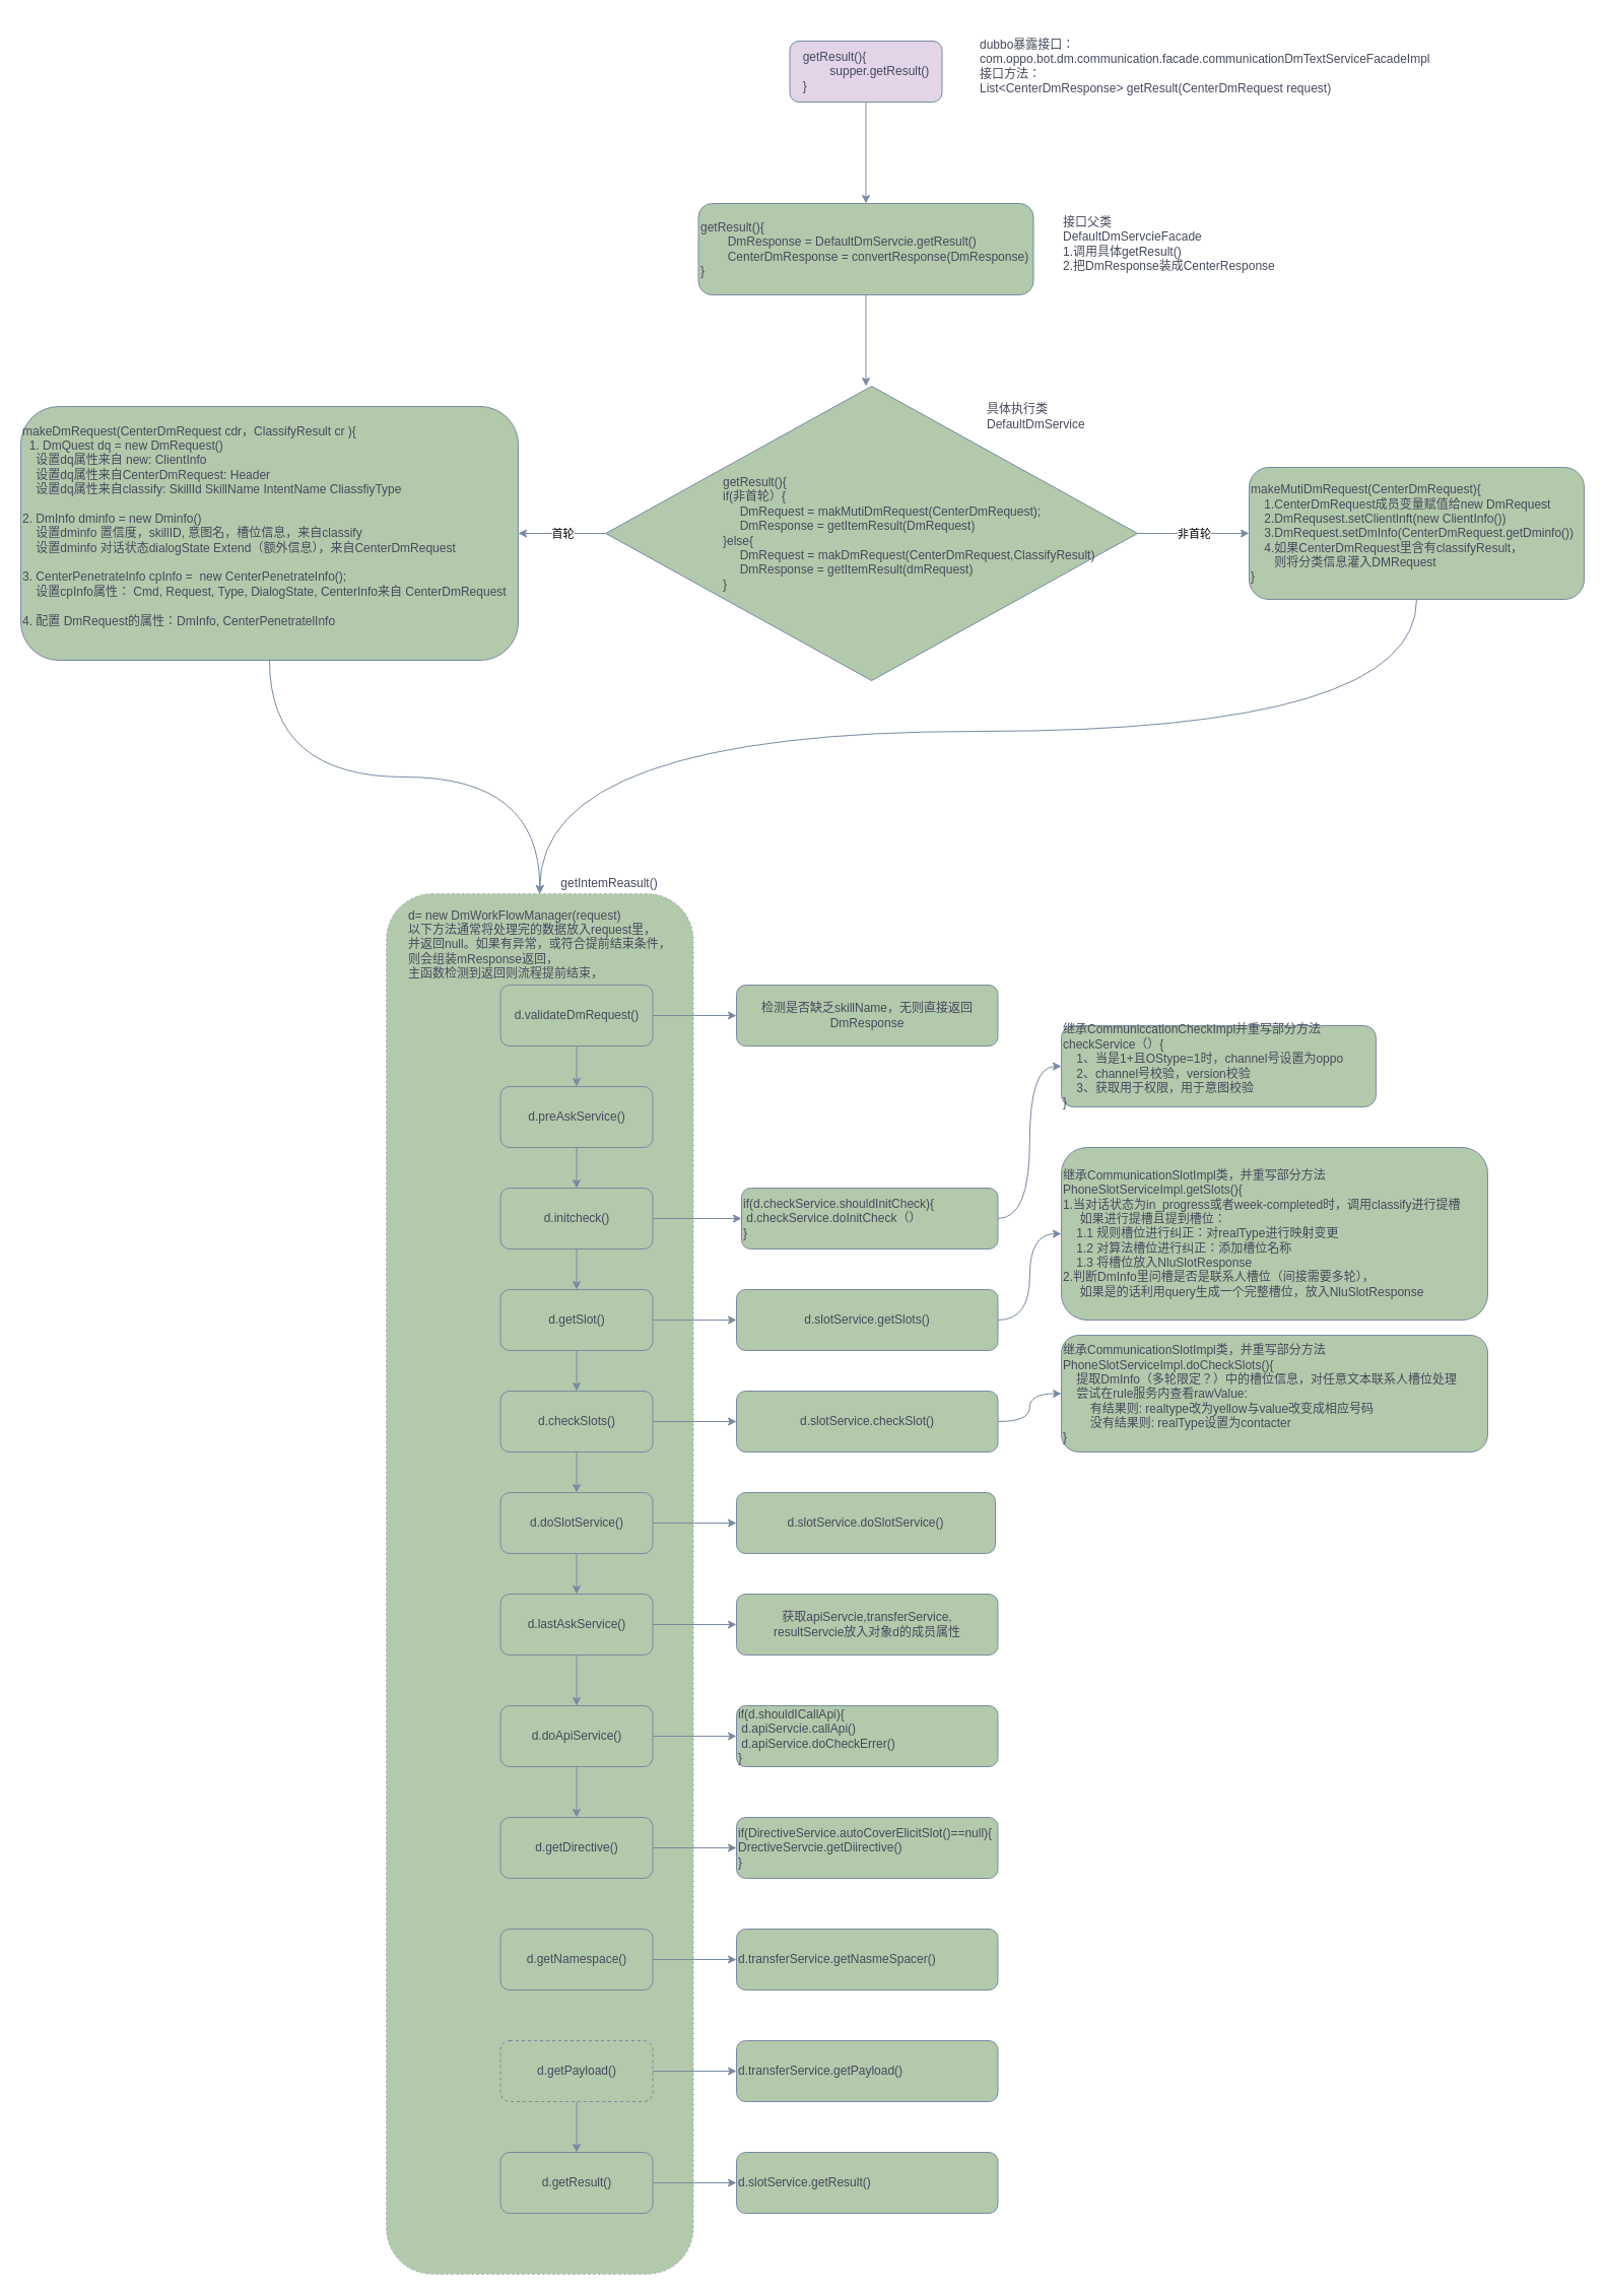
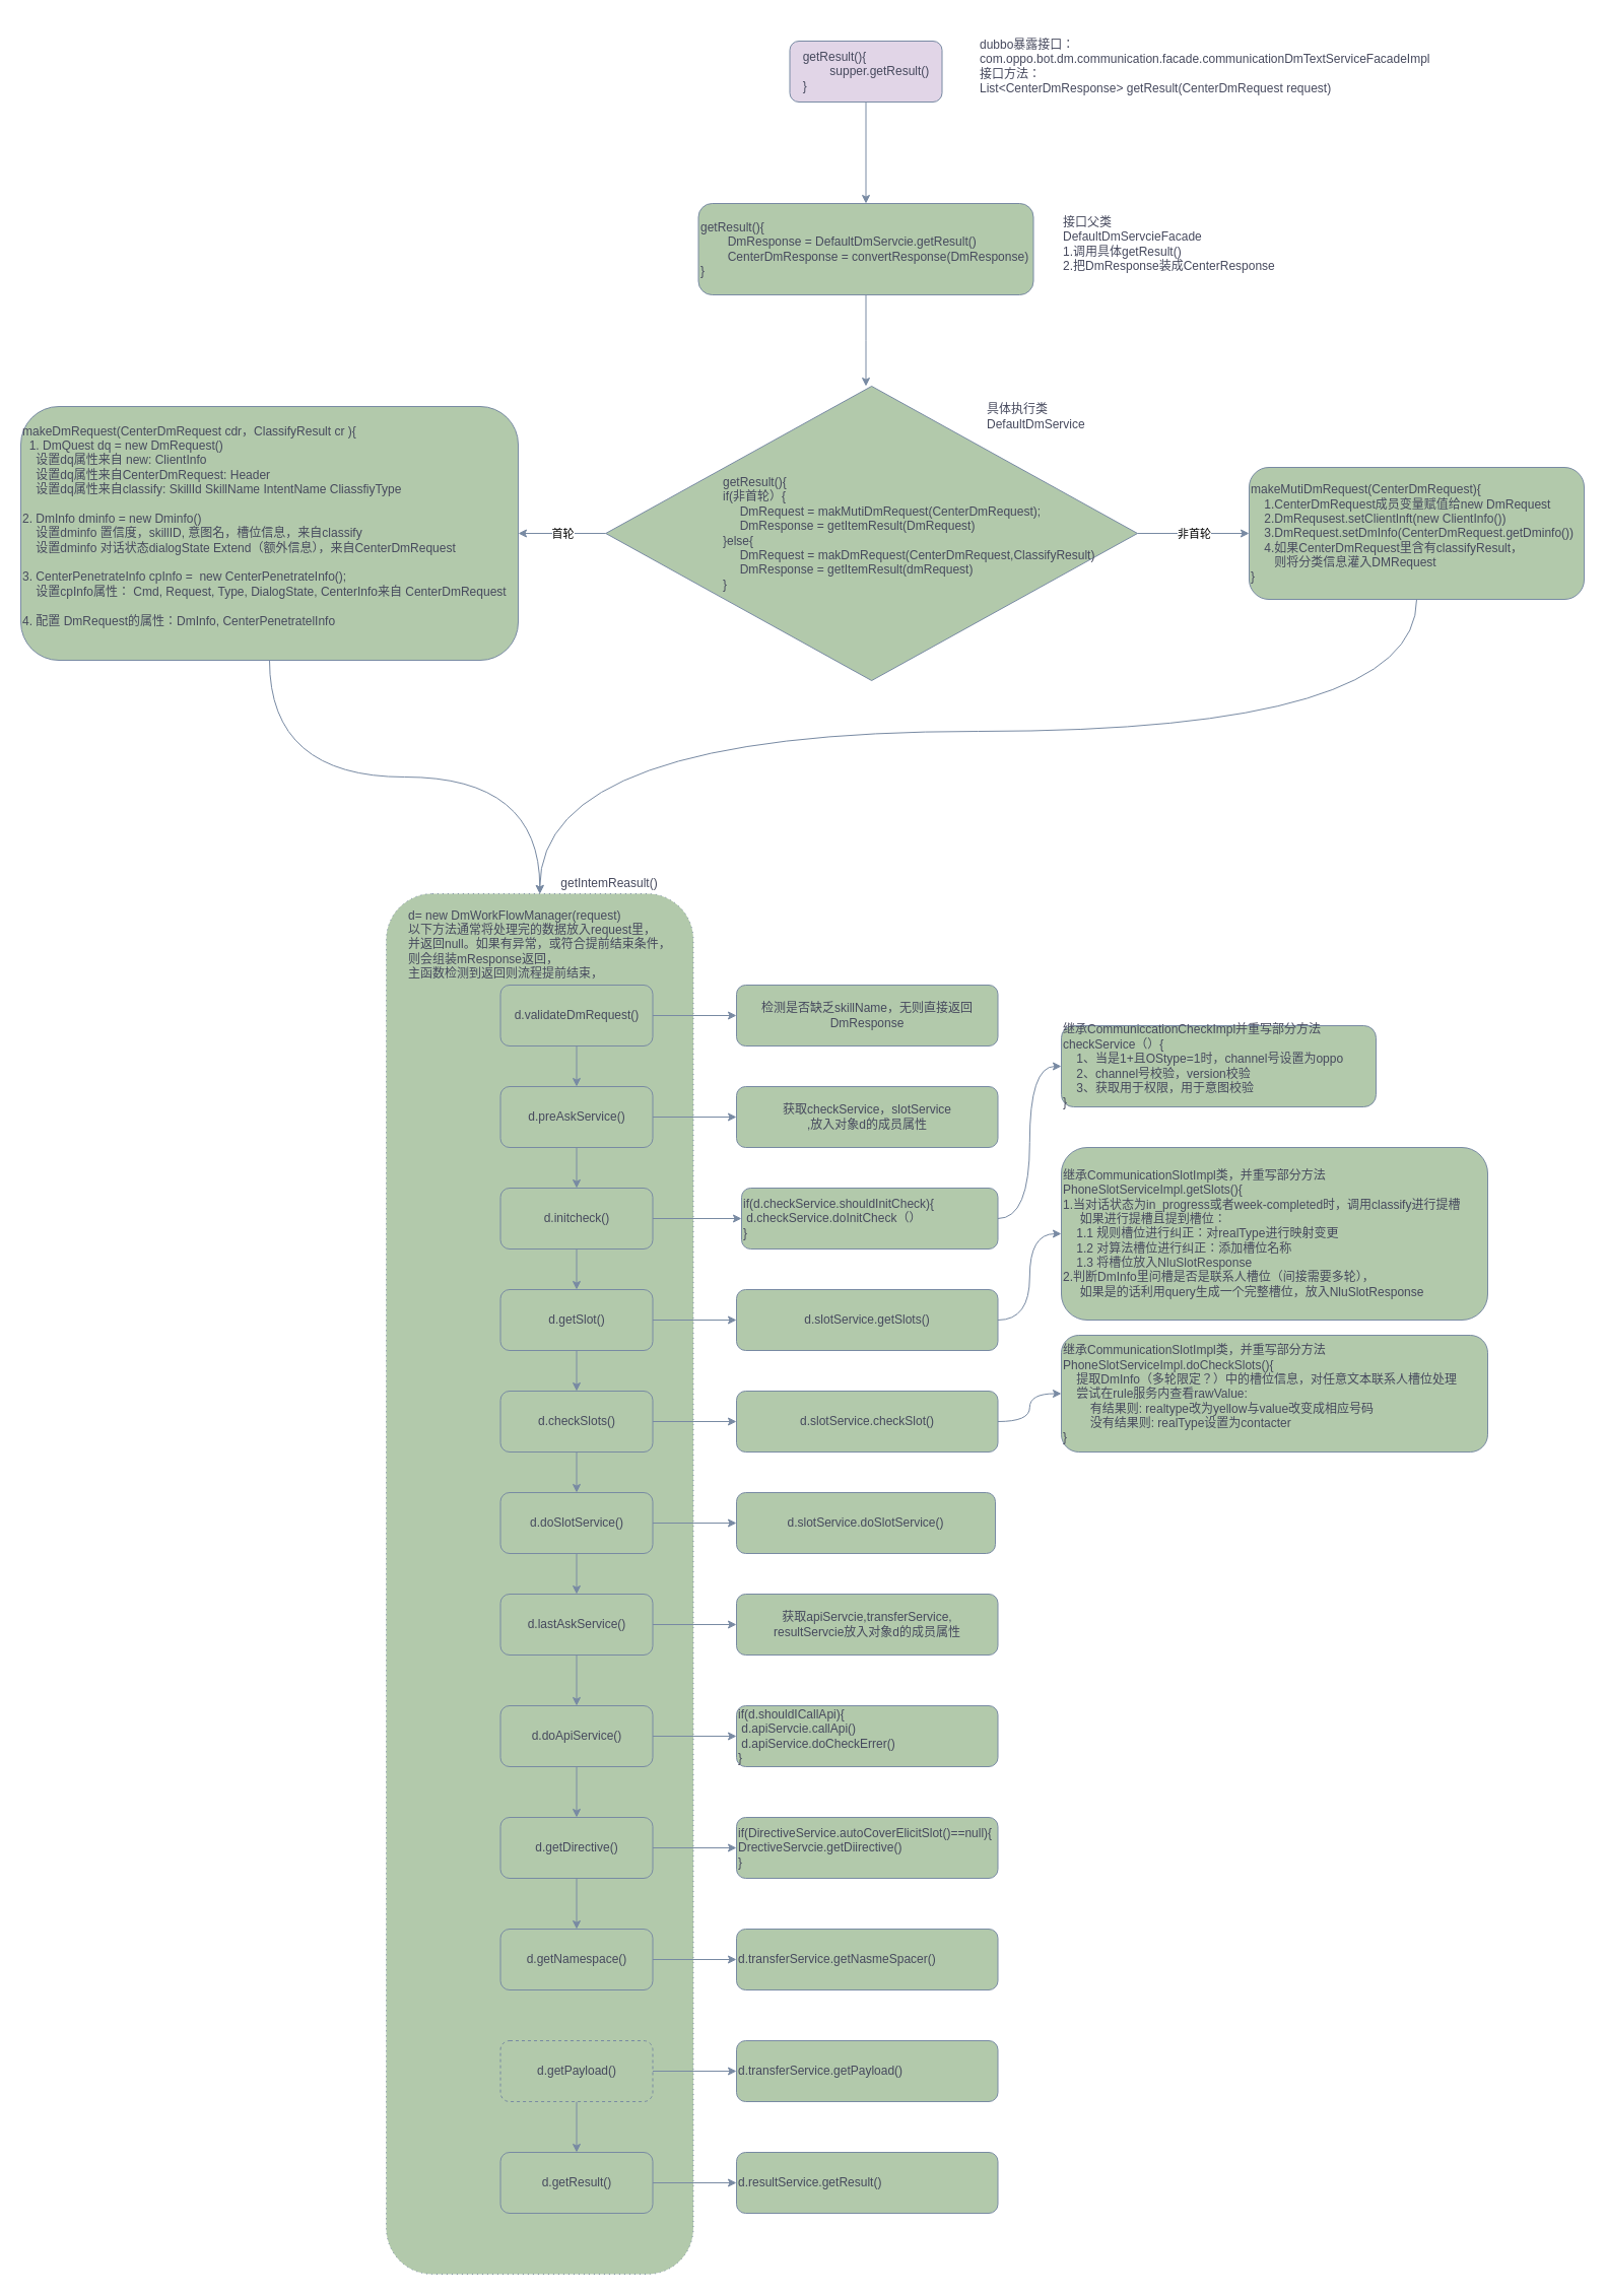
+ <mxCell id="5" value="" style="edgeStyle=orthogonalEdgeStyle;rounded=0;orthogonalLoop=1;jettySize=auto;html=1;strokeColor=#788AA3;fontColor=#46495D;" edge="1" parent="1" source="6" target="36"><mxGeometry relative="1" as="geometry" /></mxCell>
+ <mxCell id="36" value="获取checkService，slotService&lt;br&gt;,放入对象d的成员属性" style="rounded=1;whiteSpace=wrap;html=1;fillColor=#B2C9AB;strokeColor=#788AA3;fontColor=#46495D;" vertex="1" parent="1"><mxGeometry x="725" y="1070" width="257.5" height="60" as="geometry" /></mxCell>
+ <mxCell id="22" value="" style="edgeStyle=orthogonalEdgeStyle;rounded=0;orthogonalLoop=1;jettySize=auto;html=1;strokeColor=#788AA3;fontColor=#46495D;" edge="1" parent="1" source="24" target="26"><mxGeometry relative="1" as="geometry" /></mxCell>
- <mxCell id="52" value="d.slotService.getResult()" style="rounded=1;whiteSpace=wrap;html=1;align=left;fillColor=#B2C9AB;strokeColor=#788AA3;fontColor=#46495D;" vertex="1" parent="1"><mxGeometry x="725" y="2120" width="257.5" height="60" as="geometry" /></mxCell>
+ <mxCell id="52" value="d.resultService.getResult()" style="rounded=1;whiteSpace=wrap;html=1;align=left;fillColor=#B2C9AB;strokeColor=#788AA3;fontColor=#46495D;" vertex="1" parent="1"><mxGeometry x="725" y="2120" width="257.5" height="60" as="geometry" /></mxCell>
